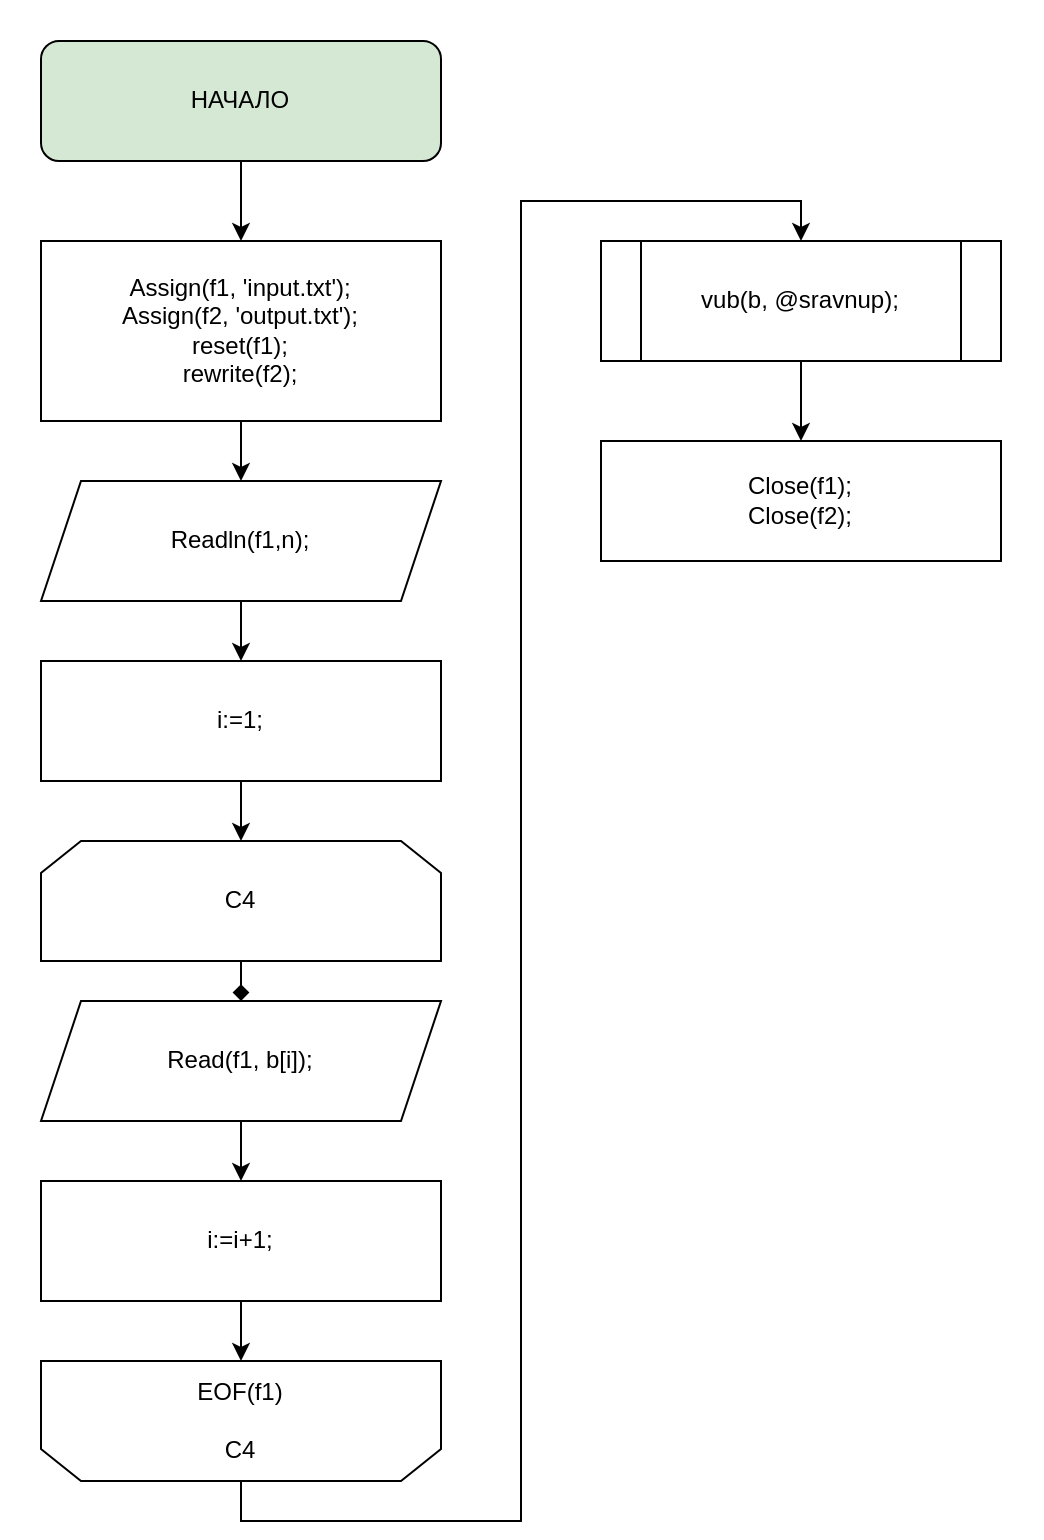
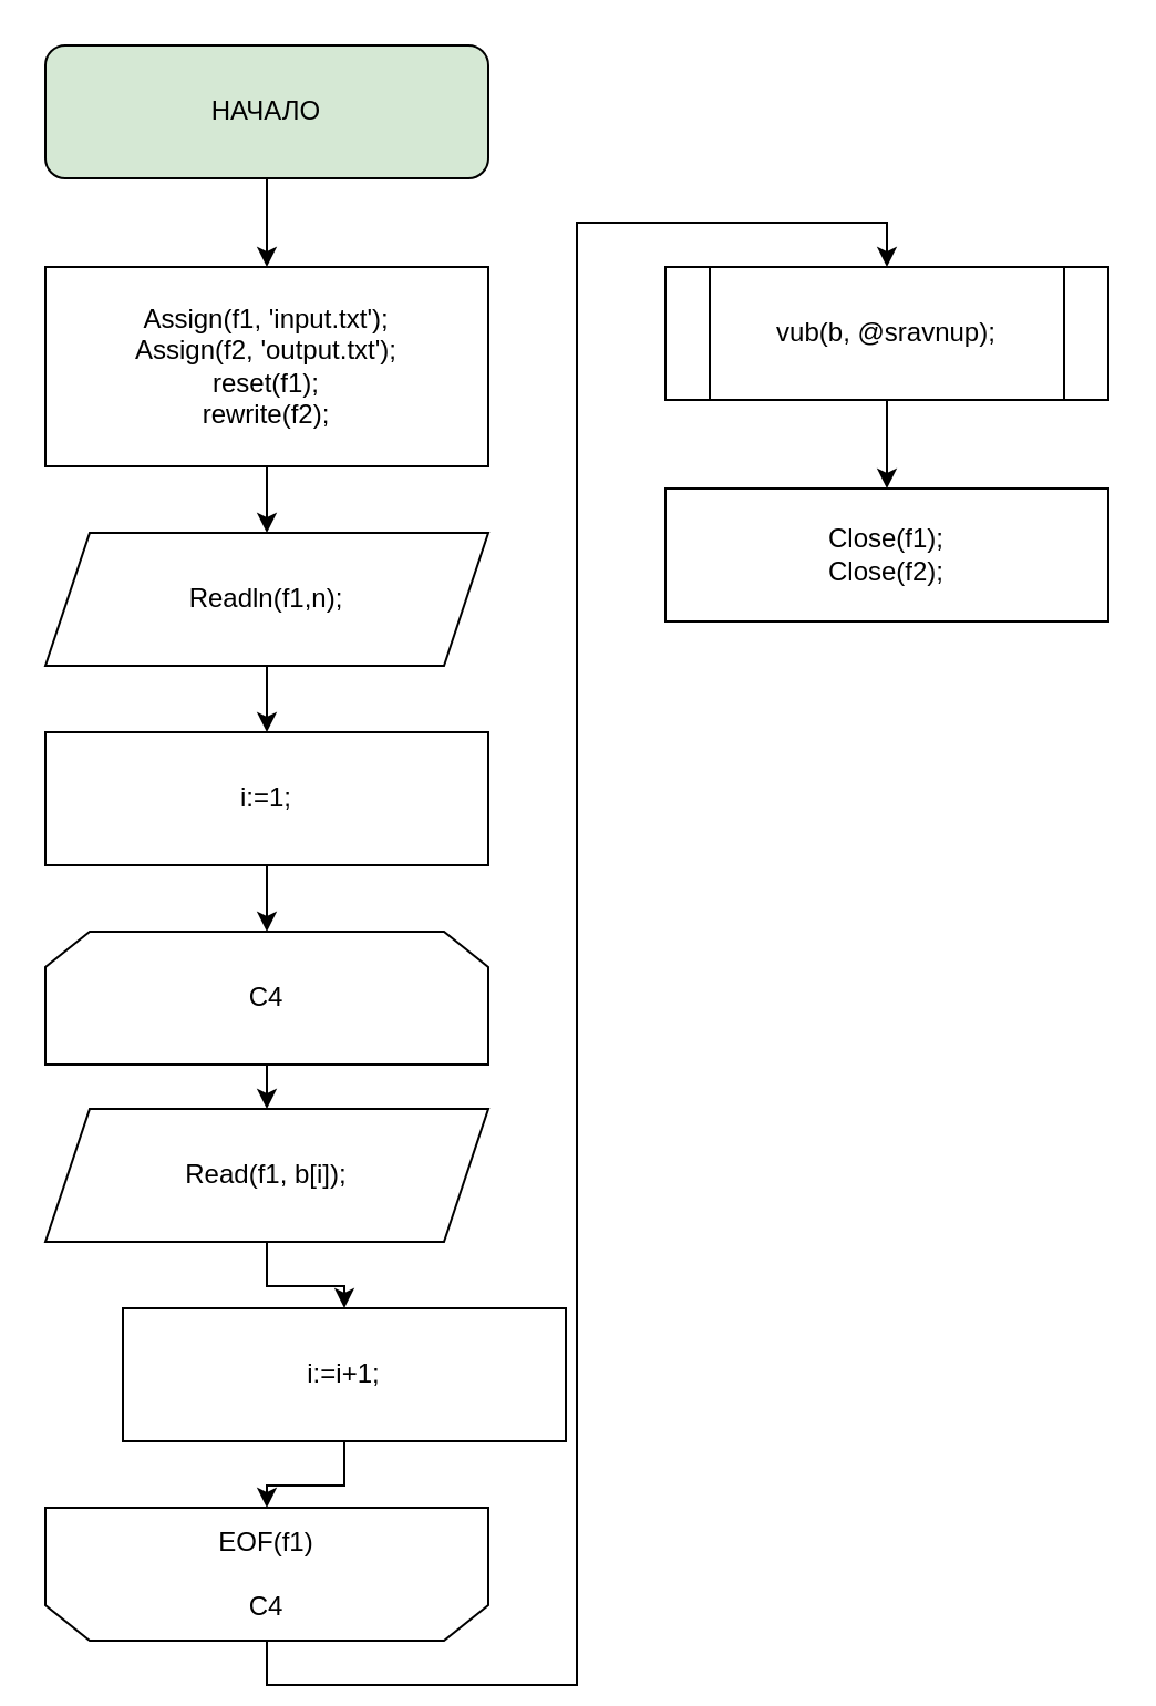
- <mxCell id="10" style="edgeStyle=orthogonalEdgeStyle;rounded=0;orthogonalLoop=1;jettySize=auto;html=1;exitX=0.5;exitY=1;exitDx=0;exitDy=0;entryX=0.5;entryY=0;entryDx=0;entryDy=0;endArrow=diamond;" edge="1" parent="1" source="11" target="13"><mxGeometry relative="1" as="geometry" /></mxCell>
+ <mxCell id="10" style="edgeStyle=orthogonalEdgeStyle;rounded=0;orthogonalLoop=1;jettySize=auto;html=1;exitX=0.5;exitY=1;exitDx=0;exitDy=0;entryX=0.5;entryY=0;entryDx=0;entryDy=0;" edge="1" parent="1" source="11" target="13"><mxGeometry relative="1" as="geometry" /></mxCell>
- <mxCell id="15" value="i:=i+1;" style="rounded=0;whiteSpace=wrap;html=1;" vertex="1" parent="1"><mxGeometry x="20" y="590" width="200" height="60" as="geometry" /></mxCell>
+ <mxCell id="15" value="i:=i+1;" style="rounded=0;whiteSpace=wrap;html=1;" vertex="1" parent="1"><mxGeometry x="55" y="590" width="200" height="60" as="geometry" /></mxCell>
